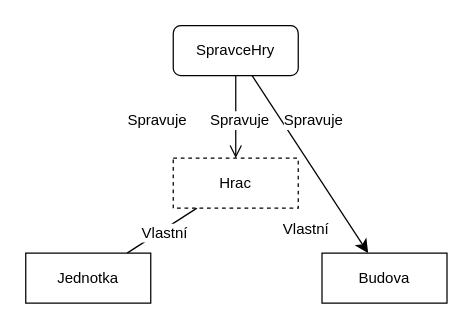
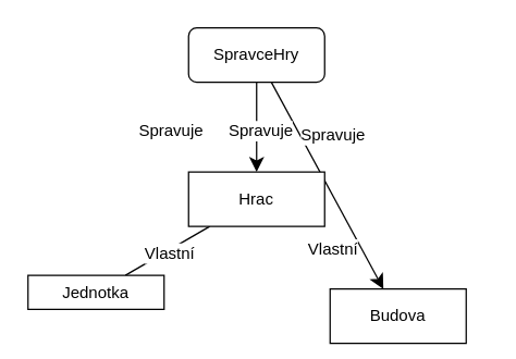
- <mxCell id="2" style="edgeStyle=none;curved=1;rounded=0;orthogonalLoop=1;jettySize=auto;html=1;fontSize=12;startSize=8;endSize=8;endArrow=open;" edge="1" parent="1" source="5" target="8"><mxGeometry relative="1" as="geometry" /></mxCell>
+ <mxCell id="2" style="edgeStyle=none;curved=1;rounded=0;orthogonalLoop=1;jettySize=auto;html=1;fontSize=12;startSize=8;endSize=8;" edge="1" parent="1" source="5" target="8"><mxGeometry relative="1" as="geometry" /></mxCell>
- <mxCell id="8" value="Hrac" style="whiteSpace=wrap;html=1;align=center;dashed=1;" vertex="1" parent="1"><mxGeometry x="138" y="126" width="100" height="40" as="geometry" /></mxCell>
+ <mxCell id="8" value="Hrac" style="whiteSpace=wrap;html=1;align=center;" vertex="1" parent="1"><mxGeometry x="138" y="126" width="100" height="40" as="geometry" /></mxCell>
- <mxCell id="9" value="Jednotka" style="whiteSpace=wrap;html=1;align=center;" vertex="1" parent="1"><mxGeometry x="20" y="202" width="100" height="40" as="geometry" /></mxCell>
+ <mxCell id="9" value="Jednotka" style="whiteSpace=wrap;html=1;align=center;" vertex="1" parent="1"><mxGeometry x="20" y="202" width="100" height="25" as="geometry" /></mxCell>
- <mxCell id="10" value="Budova" style="whiteSpace=wrap;html=1;align=center;" vertex="1" parent="1"><mxGeometry x="257" y="202" width="100" height="40" as="geometry" /></mxCell>
+ <mxCell id="10" value="Budova" style="whiteSpace=wrap;html=1;align=center;" vertex="1" parent="1"><mxGeometry x="242" y="212" width="100" height="40" as="geometry" /></mxCell>
